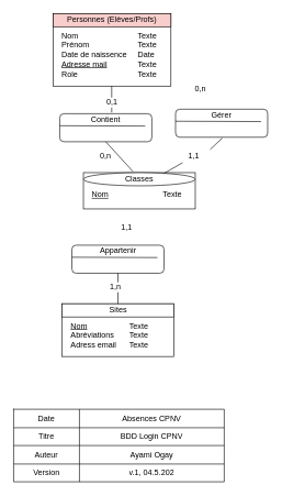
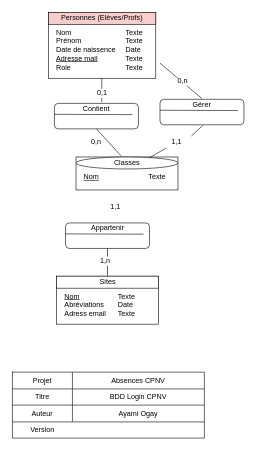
+ <mxCell id="43" value="" style="endArrow=none;html=1;rounded=0;exitX=0.5;exitY=0;exitDx=0;exitDy=0;" parent="1" source="42" target="22" edge="1"><mxGeometry width="50" height="50" relative="1" as="geometry"><mxPoint x="359" y="114.38" as="sourcePoint" /><mxPoint x="359" y="74.38" as="targetPoint" /></mxGeometry></mxCell>
- <mxCell id="18" value="Texte&lt;br&gt;Texte&lt;br&gt;Texte" style="text;html=1;strokeColor=none;fillColor=none;align=left;verticalAlign=top;whiteSpace=wrap;rounded=0;" parent="1" vertex="1"><mxGeometry x="193.5" y="480" width="70" height="50" as="geometry" /></mxCell>
+ <mxCell id="18" value="Texte&lt;br&gt;Date&lt;br&gt;Texte" style="text;html=1;strokeColor=none;fillColor=none;align=left;verticalAlign=top;whiteSpace=wrap;rounded=0;" parent="1" vertex="1"><mxGeometry x="193.5" y="480" width="70" height="50" as="geometry" /></mxCell>
- <mxCell id="4" value="Date" style="shape=partialRectangle;html=1;whiteSpace=wrap;connectable=0;overflow=hidden;fillColor=none;top=0;left=0;bottom=0;right=0;" parent="3" vertex="1"><mxGeometry width="100" height="28" as="geometry"><mxRectangle width="100" height="28" as="alternateBounds" /></mxGeometry></mxCell>
+ <mxCell id="4" value="Projet" style="shape=partialRectangle;html=1;whiteSpace=wrap;connectable=0;overflow=hidden;fillColor=none;top=0;left=0;bottom=0;right=0;" parent="3" vertex="1"><mxGeometry width="100" height="28" as="geometry"><mxRectangle width="100" height="28" as="alternateBounds" /></mxGeometry></mxCell>
- <mxCell id="14" value="v.1, 04.5.202" style="shape=partialRectangle;html=1;whiteSpace=wrap;connectable=0;overflow=hidden;fillColor=none;top=0;left=0;bottom=0;right=0;" parent="12" vertex="1"><mxGeometry x="100" width="220" height="27" as="geometry"><mxRectangle width="220" height="27" as="alternateBounds" /></mxGeometry></mxCell>
